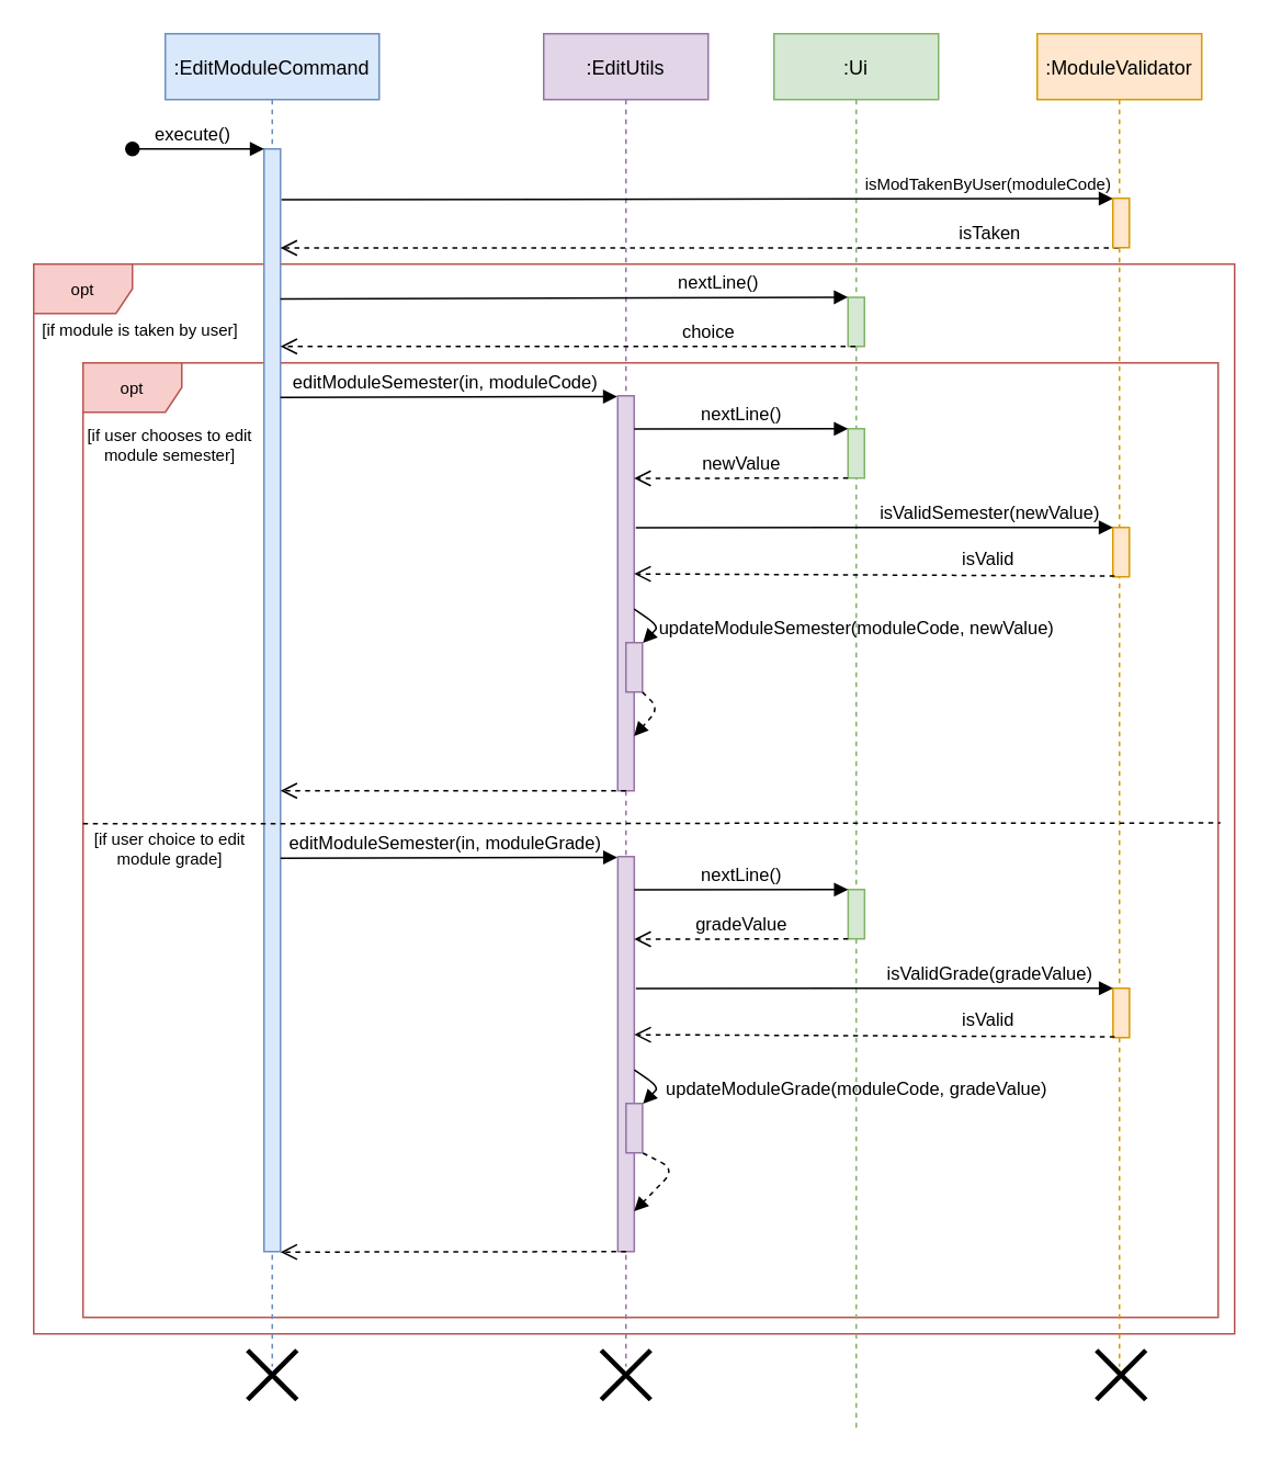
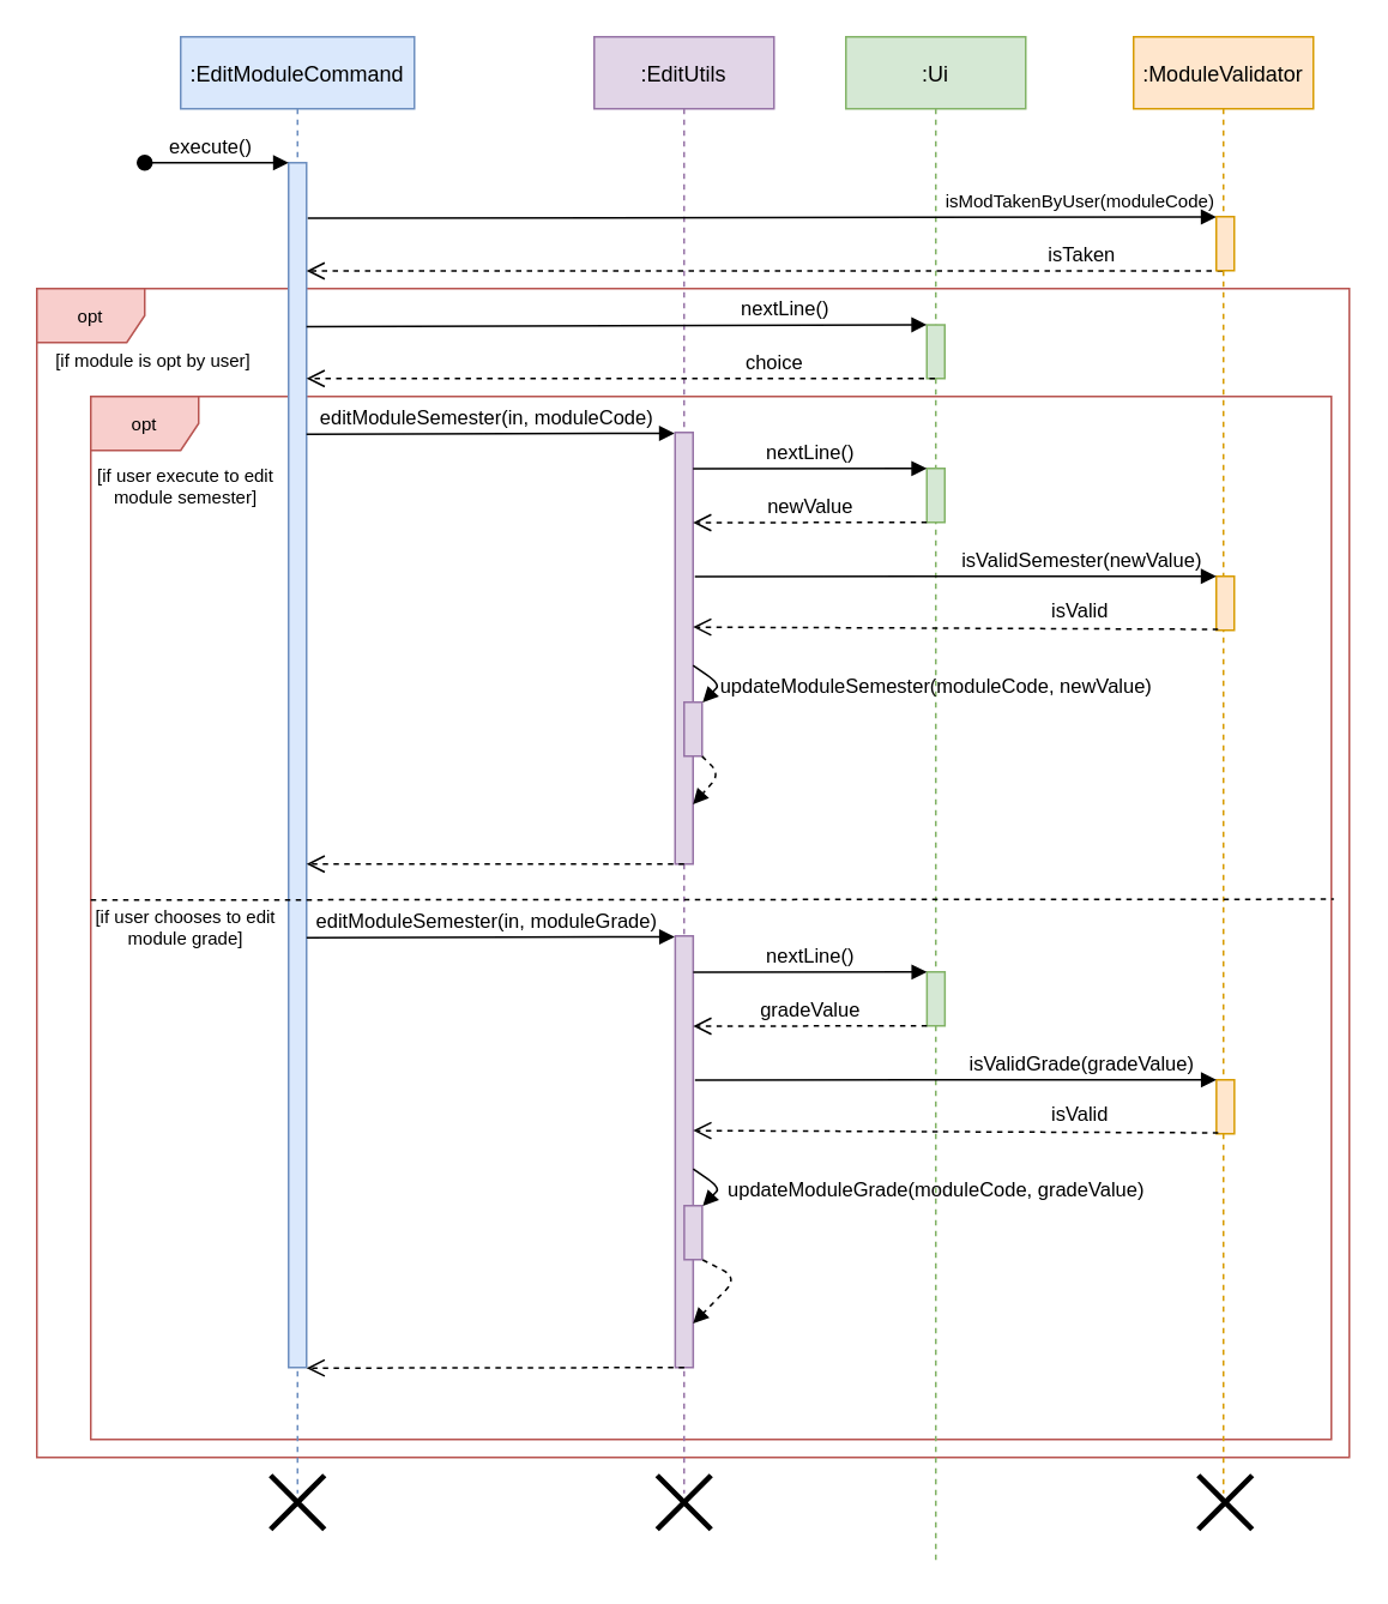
- <mxCell id="40" value="[if module is taken by user]" style="text;html=1;strokeColor=none;fillColor=none;align=center;verticalAlign=middle;whiteSpace=wrap;rounded=0;fontSize=10;" parent="1" vertex="1"><mxGeometry x="20" y="190" width="130" height="20" as="geometry" /></mxCell>
+ <mxCell id="40" value="[if module is opt by user]" style="text;html=1;strokeColor=none;fillColor=none;align=center;verticalAlign=middle;whiteSpace=wrap;rounded=0;fontSize=10;" parent="1" vertex="1"><mxGeometry x="20" y="190" width="130" height="20" as="geometry" /></mxCell>
- <mxCell id="42" value="[if user chooses to edit module semester]" style="text;html=1;strokeColor=none;fillColor=none;align=center;verticalAlign=middle;whiteSpace=wrap;rounded=0;fontSize=10;" parent="1" vertex="1"><mxGeometry x="43" y="260" width="120" height="20" as="geometry" /></mxCell>
+ <mxCell id="42" value="[if user execute to edit module semester]" style="text;html=1;strokeColor=none;fillColor=none;align=center;verticalAlign=middle;whiteSpace=wrap;rounded=0;fontSize=10;" parent="1" vertex="1"><mxGeometry x="43" y="260" width="120" height="20" as="geometry" /></mxCell>
- <mxCell id="43" value="[if user choice to edit module grade]" style="text;html=1;strokeColor=none;fillColor=none;align=center;verticalAlign=middle;whiteSpace=wrap;rounded=0;fontSize=10;" parent="1" vertex="1"><mxGeometry x="43" y="505" width="120" height="20" as="geometry" /></mxCell>
+ <mxCell id="43" value="[if user chooses to edit module grade]" style="text;html=1;strokeColor=none;fillColor=none;align=center;verticalAlign=middle;whiteSpace=wrap;rounded=0;fontSize=10;" parent="1" vertex="1"><mxGeometry x="43" y="505" width="120" height="20" as="geometry" /></mxCell>
